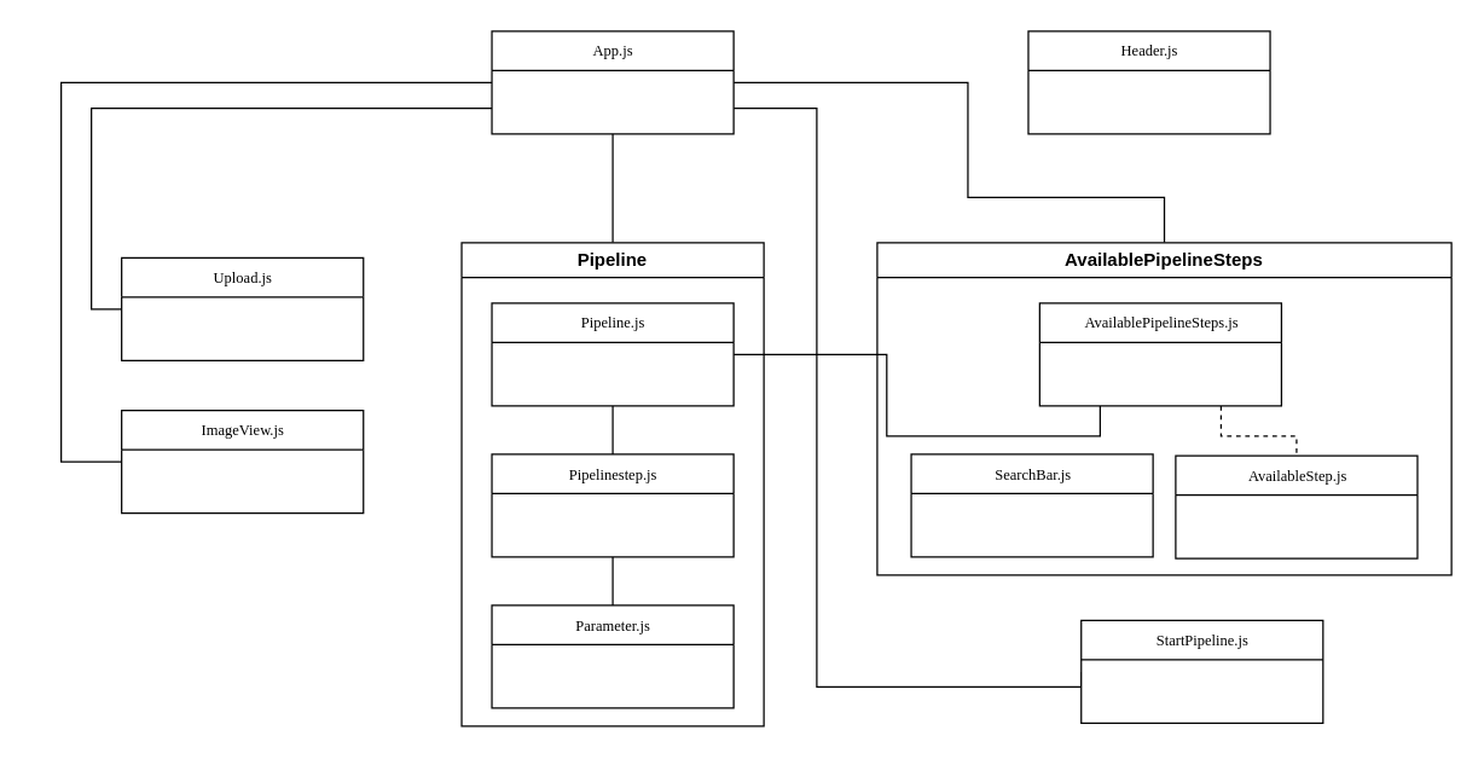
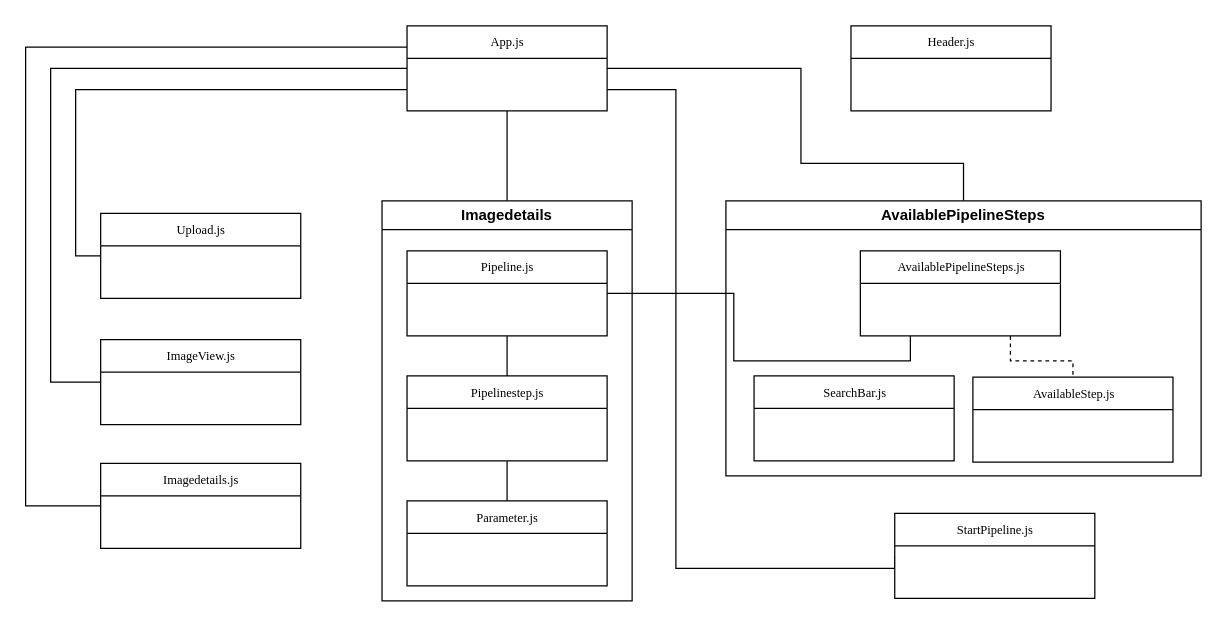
+ <mxCell id="4" style="edgeStyle=orthogonalEdgeStyle;rounded=0;orthogonalLoop=1;jettySize=auto;html=1;exitX=0;exitY=0.25;exitDx=0;exitDy=0;entryX=0;entryY=0.5;entryDx=0;entryDy=0;endArrow=none;endFill=0;" edge="1" parent="1" source="8" target="11"><mxGeometry relative="1" as="geometry"><mxPoint x="70" y="460" as="targetPoint" /><Array as="points"><mxPoint x="20" y="37" /><mxPoint x="20" y="404" /></Array></mxGeometry></mxCell>
- <mxCell id="14" value="Pipeline" style="swimlane;whiteSpace=wrap;html=1;startSize=23;" vertex="1" parent="1"><mxGeometry x="305" y="160" width="200" height="320" as="geometry" /></mxCell>
+ <mxCell id="14" value="Imagedetails" style="swimlane;whiteSpace=wrap;html=1;startSize=23;" vertex="1" parent="1"><mxGeometry x="305" y="160" width="200" height="320" as="geometry" /></mxCell>
+ <mxCell id="11" value="Imagedetails.js" style="swimlane;html=1;fontStyle=0;childLayout=stackLayout;horizontal=1;startSize=26;fillColor=none;horizontalStack=0;resizeParent=1;resizeLast=0;collapsible=1;marginBottom=0;swimlaneFillColor=#ffffff;rounded=0;shadow=0;comic=0;labelBackgroundColor=none;strokeWidth=1;fontFamily=Verdana;fontSize=10;align=center;" vertex="1" parent="1"><mxGeometry x="80" y="370" width="160" height="68" as="geometry" /></mxCell>
